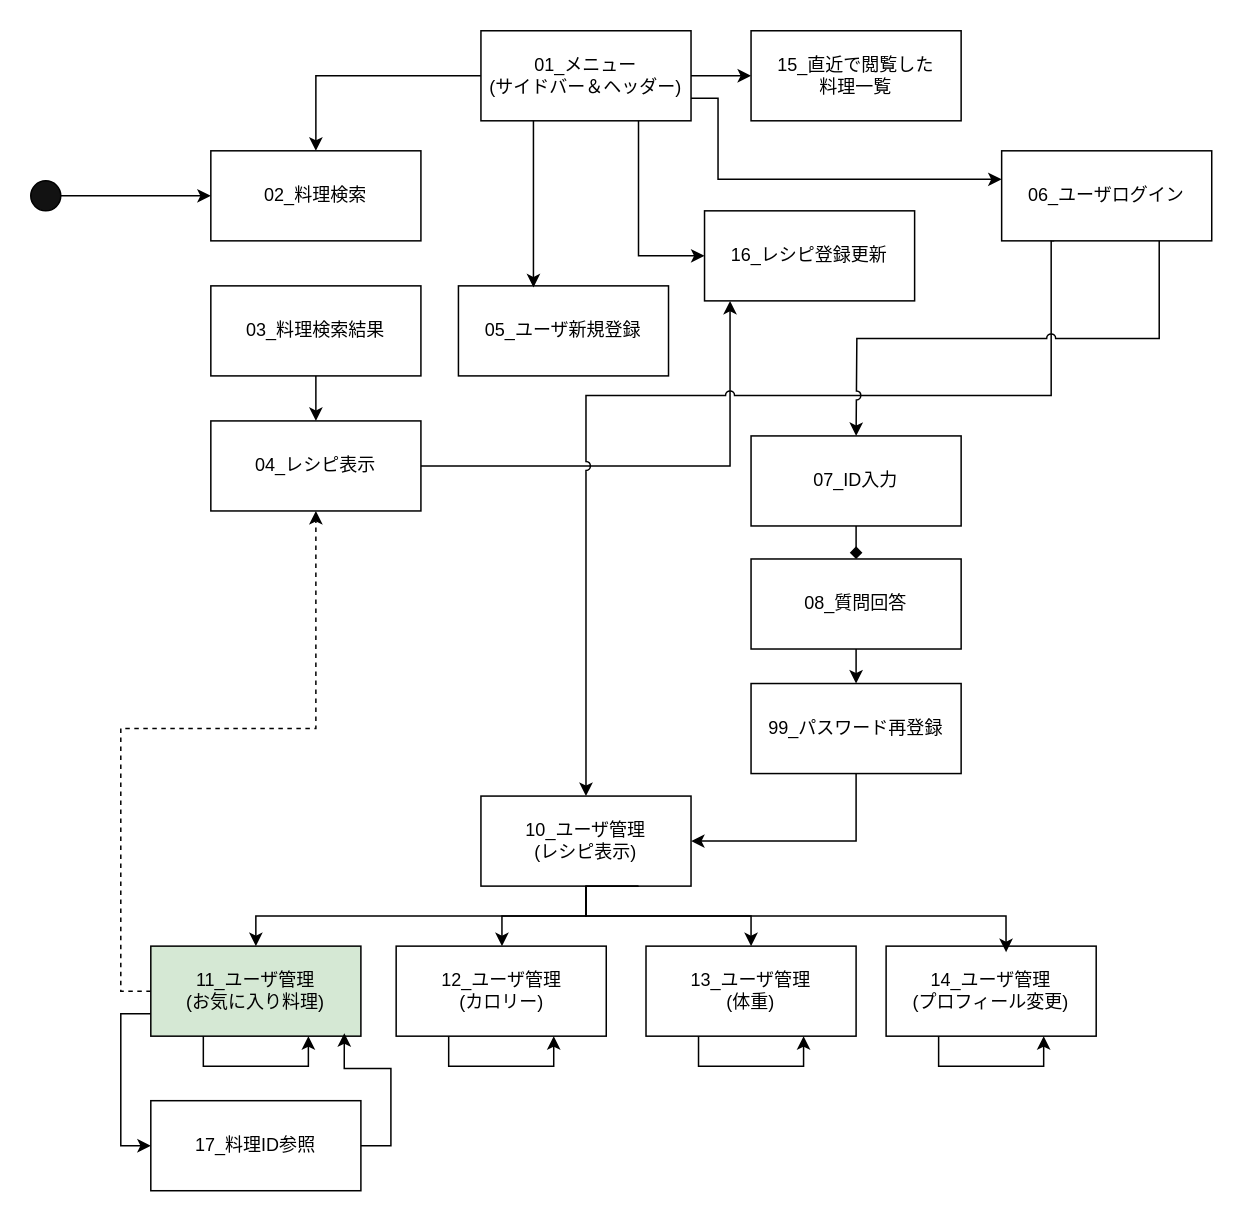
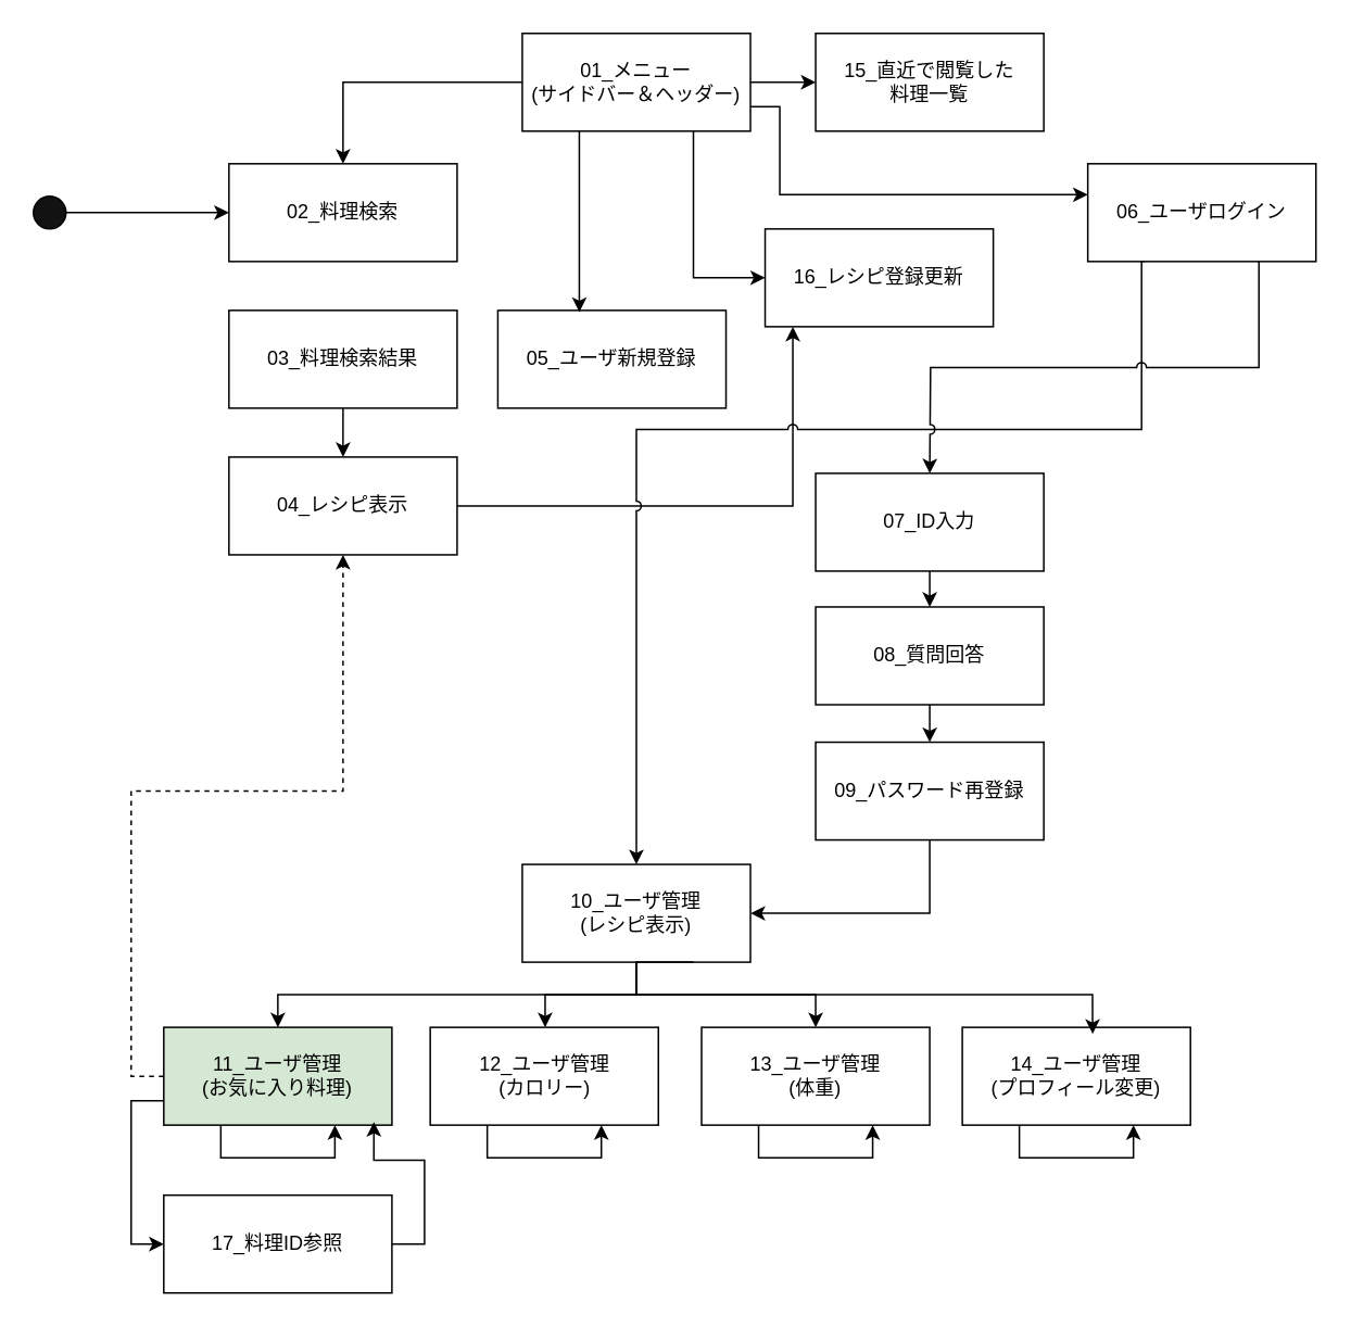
- <mxCell id="16" style="edgeStyle=orthogonalEdgeStyle;rounded=0;orthogonalLoop=1;jettySize=auto;html=1;exitX=0.5;exitY=1;exitDx=0;exitDy=0;entryX=0.5;entryY=0;entryDx=0;entryDy=0;endArrow=diamond;" parent="1" source="17" target="19" edge="1"><mxGeometry relative="1" as="geometry" /></mxCell>
+ <mxCell id="16" style="edgeStyle=orthogonalEdgeStyle;rounded=0;orthogonalLoop=1;jettySize=auto;html=1;exitX=0.5;exitY=1;exitDx=0;exitDy=0;entryX=0.5;entryY=0;entryDx=0;entryDy=0;" parent="1" source="17" target="19" edge="1"><mxGeometry relative="1" as="geometry" /></mxCell>
- <mxCell id="21" value="99_パスワード再登録" style="rounded=0;whiteSpace=wrap;html=1;" parent="1" vertex="1"><mxGeometry x="500" y="455" width="140" height="60" as="geometry" /></mxCell>
+ <mxCell id="21" value="09_パスワード再登録" style="rounded=0;whiteSpace=wrap;html=1;" parent="1" vertex="1"><mxGeometry x="500" y="455" width="140" height="60" as="geometry" /></mxCell>
